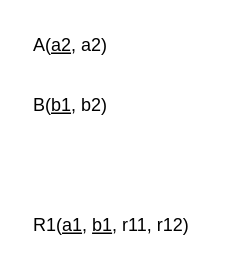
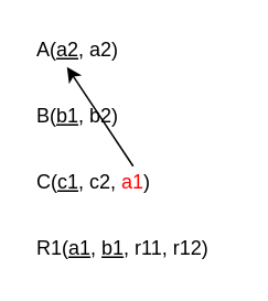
+ <mxCell id="6" value="" style="endArrow=classic;html=1;rounded=0;entryX=0.25;entryY=1;entryDx=0;entryDy=0;exitX=0.75;exitY=0;exitDx=0;exitDy=0;" edge="1" parent="1" source="4" target="2"><mxGeometry width="50" height="50" relative="1" as="geometry"><mxPoint x="40" y="130" as="sourcePoint" /><mxPoint x="90" y="80" as="targetPoint" /></mxGeometry></mxCell>
+ <mxCell id="4" value="C(&lt;u&gt;c1&lt;/u&gt;, c2, &lt;font color=&quot;#ff0000&quot;&gt;a1&lt;/font&gt;)" style="text;html=1;strokeColor=none;fillColor=none;align=left;verticalAlign=middle;whiteSpace=wrap;overflow=hidden;" vertex="1" parent="1"><mxGeometry x="20" y="100" width="80" height="20" as="geometry" /></mxCell>
